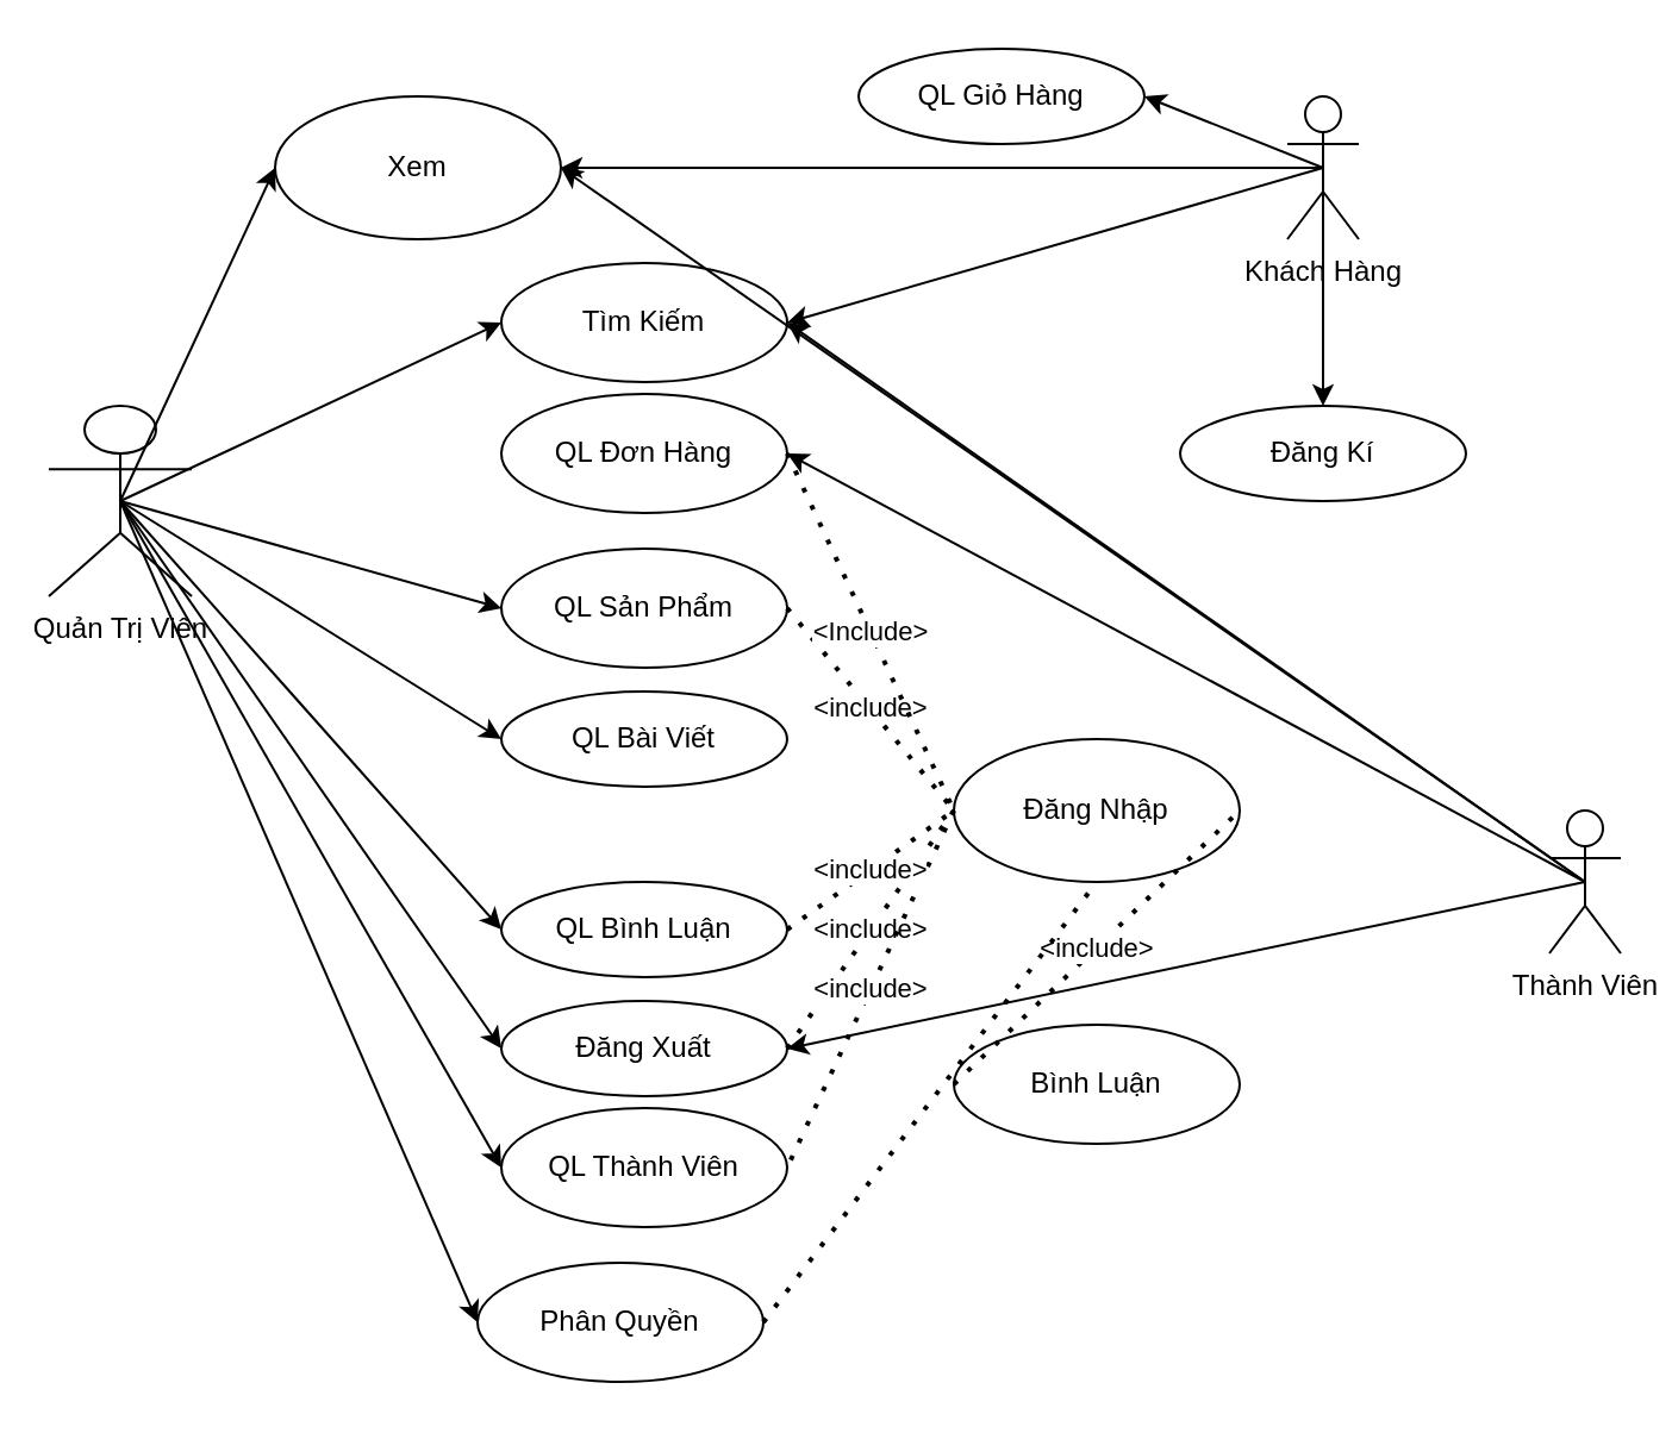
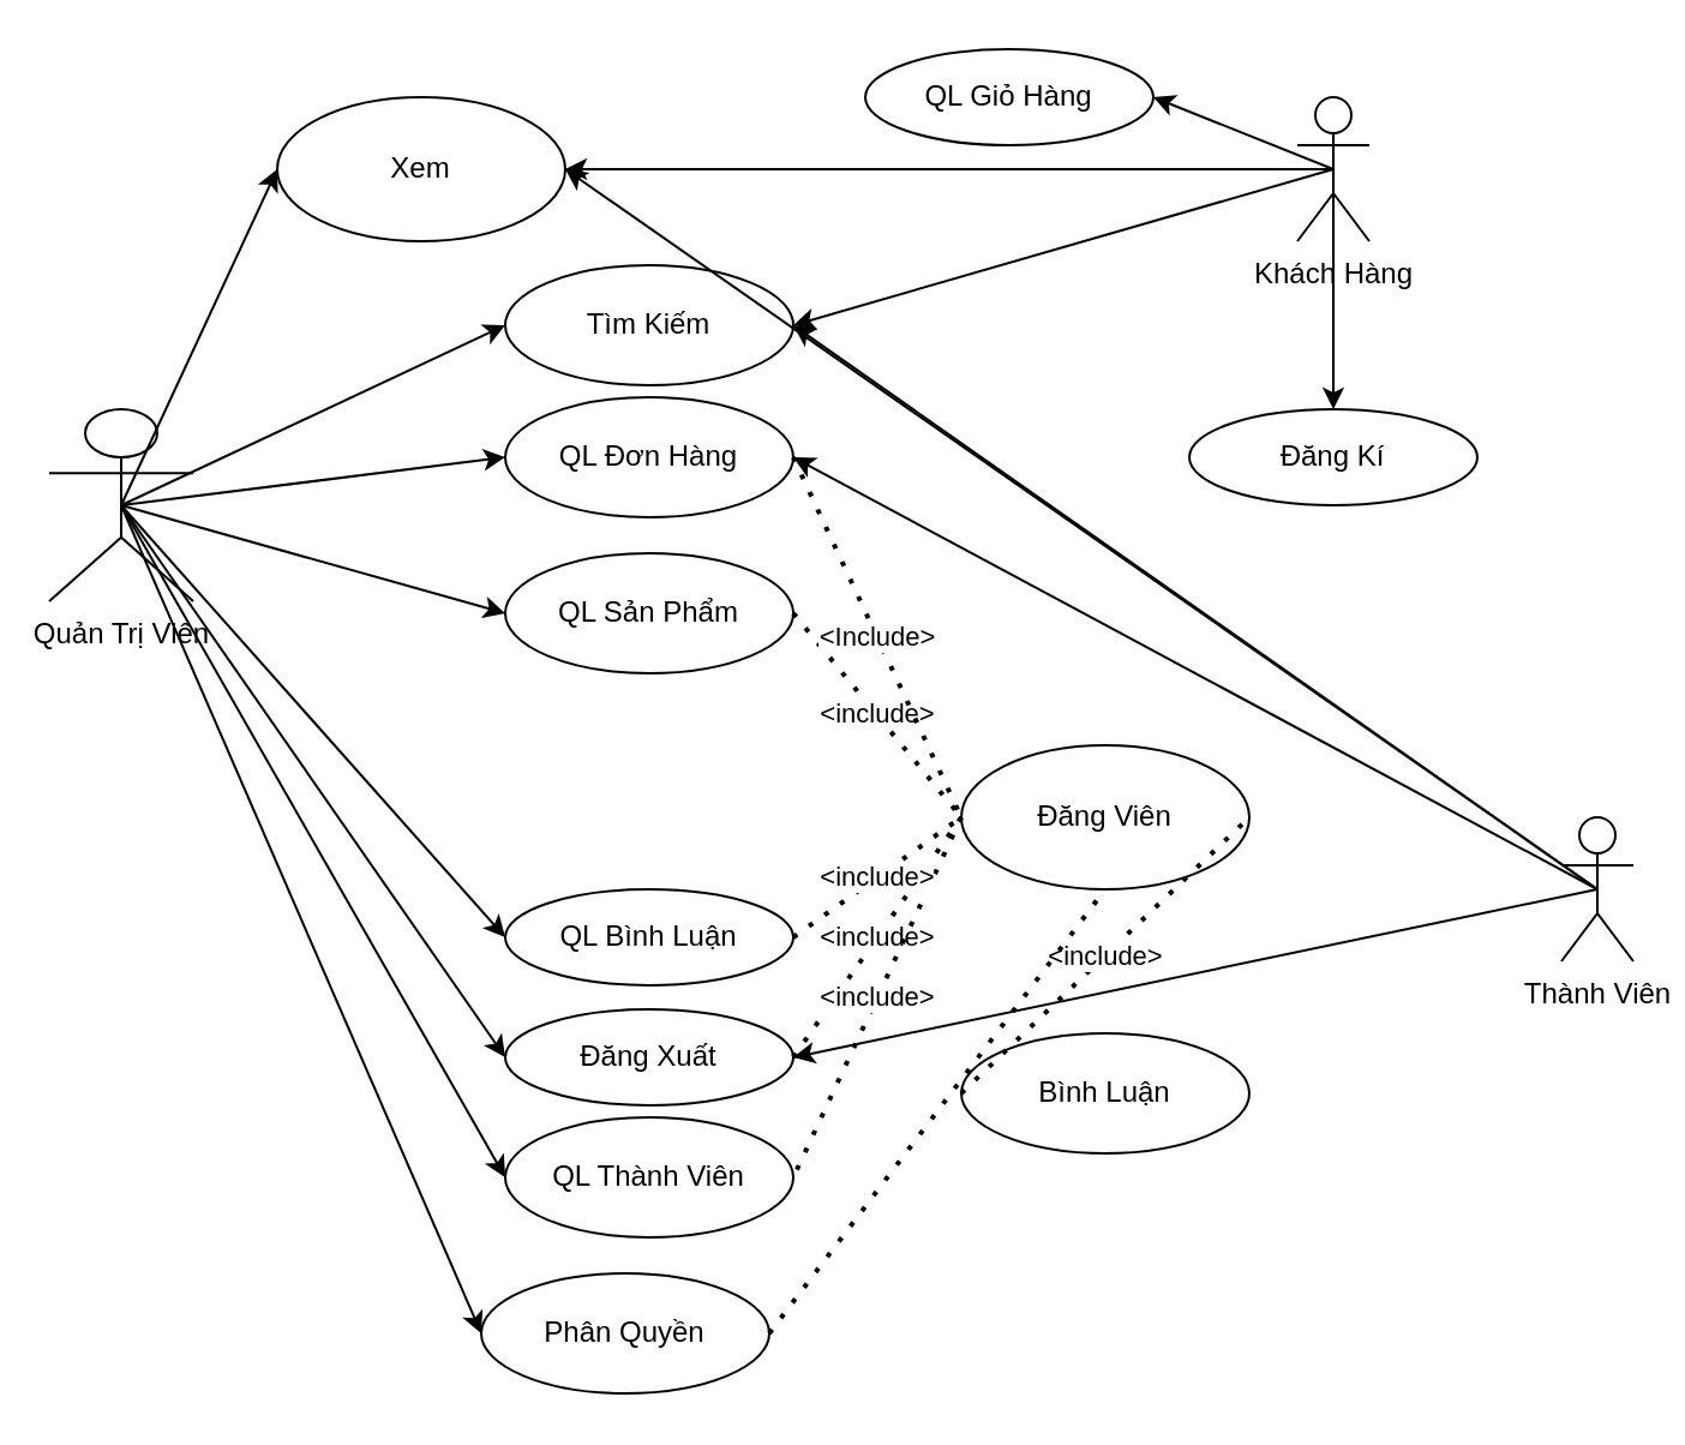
+ <mxCell id="15" value="" style="endArrow=classic;html=1;exitX=0.5;exitY=0.5;exitDx=0;exitDy=0;exitPerimeter=0;entryX=0;entryY=0.5;entryDx=0;entryDy=0;" parent="1" source="2" target="6" edge="1"><mxGeometry width="50" height="50" relative="1" as="geometry"><mxPoint x="60" y="209.5" as="sourcePoint" /><mxPoint x="220" y="209.5" as="targetPoint" /></mxGeometry></mxCell>
- <mxCell id="40" value="" style="endArrow=classic;html=1;exitX=0.5;exitY=0.5;exitDx=0;exitDy=0;exitPerimeter=0;entryX=0;entryY=0.5;entryDx=0;entryDy=0;" parent="1" source="2" target="20" edge="1"><mxGeometry width="50" height="50" relative="1" as="geometry"><mxPoint x="330" y="340" as="sourcePoint" /><mxPoint x="380" y="290" as="targetPoint" /></mxGeometry></mxCell>
- <mxCell id="20" value="QL Bài Viết" style="ellipse;whiteSpace=wrap;html=1;" parent="1" vertex="1"><mxGeometry x="210" y="290" width="120" height="40" as="geometry" /></mxCell>
- <mxCell id="7" value="Đăng Nhập" style="ellipse;whiteSpace=wrap;html=1;" parent="1" vertex="1"><mxGeometry x="400" y="310" width="120" height="60" as="geometry" /></mxCell>
+ <mxCell id="7" value="Đăng Viên" style="ellipse;whiteSpace=wrap;html=1;" parent="1" vertex="1"><mxGeometry x="400" y="310" width="120" height="60" as="geometry" /></mxCell>
